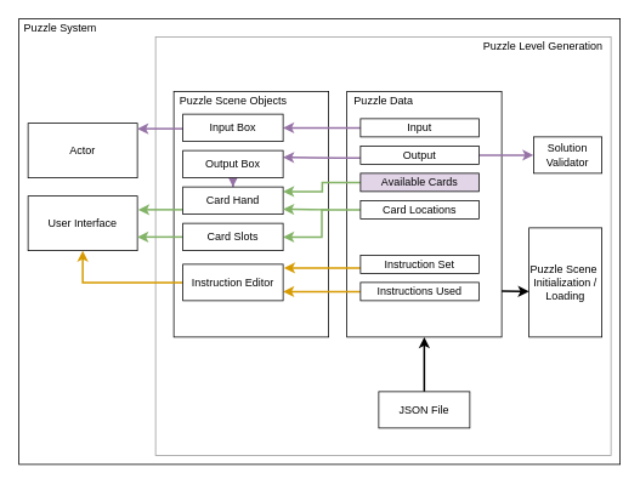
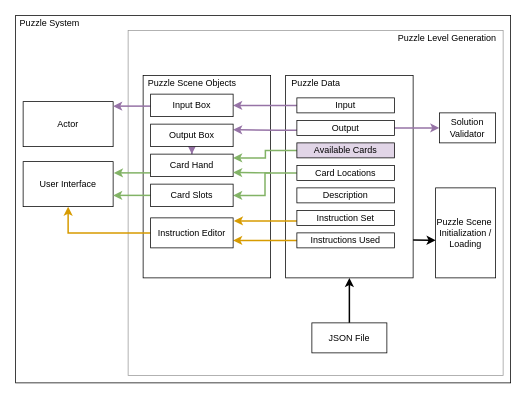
+ <mxCell id="16" value="Description" style="rounded=0;whiteSpace=wrap;html=1;" vertex="1" parent="1"><mxGeometry x="395" y="250" width="130" height="20" as="geometry" /></mxCell>
